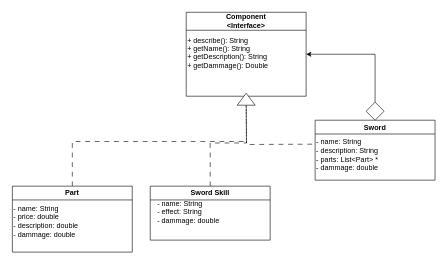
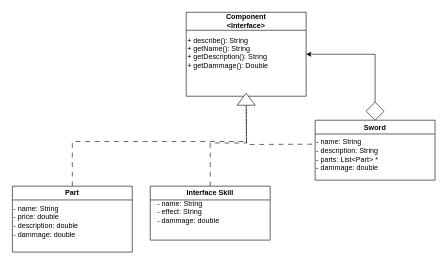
- <mxCell id="12" value="Sword Skill" style="swimlane;whiteSpace=wrap;html=1;" parent="1" vertex="1"><mxGeometry x="250" y="310" width="200" height="90" as="geometry" /></mxCell>
+ <mxCell id="12" value="Interface Skill" style="swimlane;whiteSpace=wrap;html=1;" parent="1" vertex="1"><mxGeometry x="250" y="310" width="200" height="90" as="geometry" /></mxCell>
